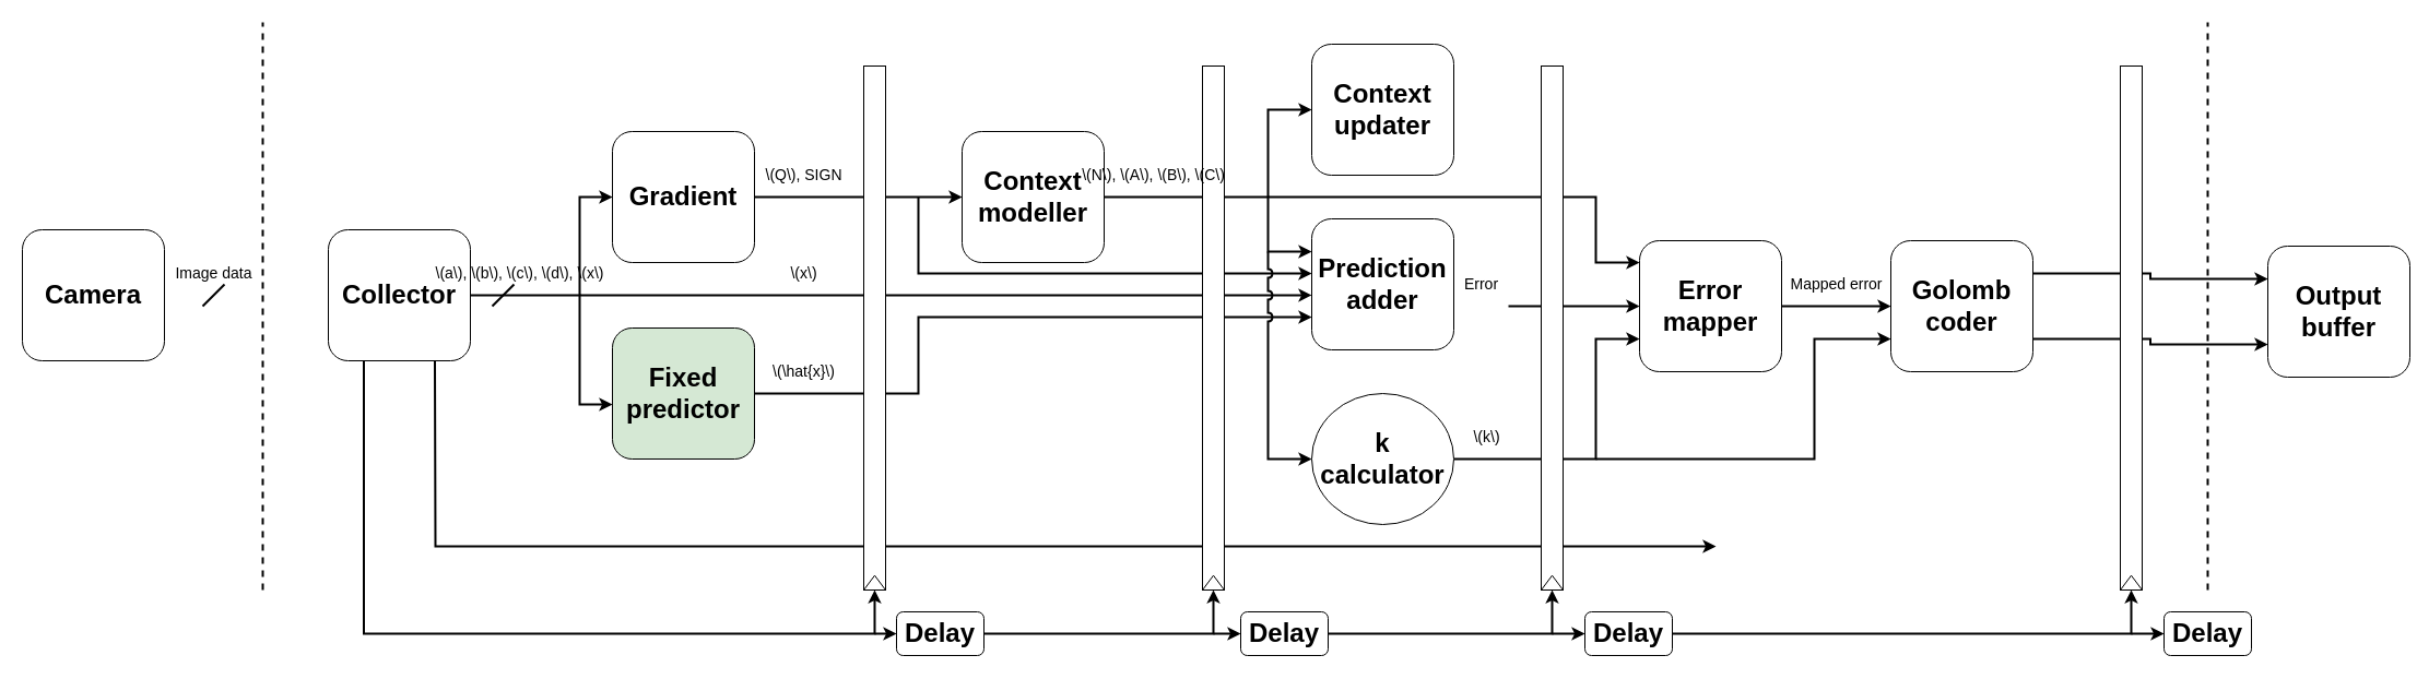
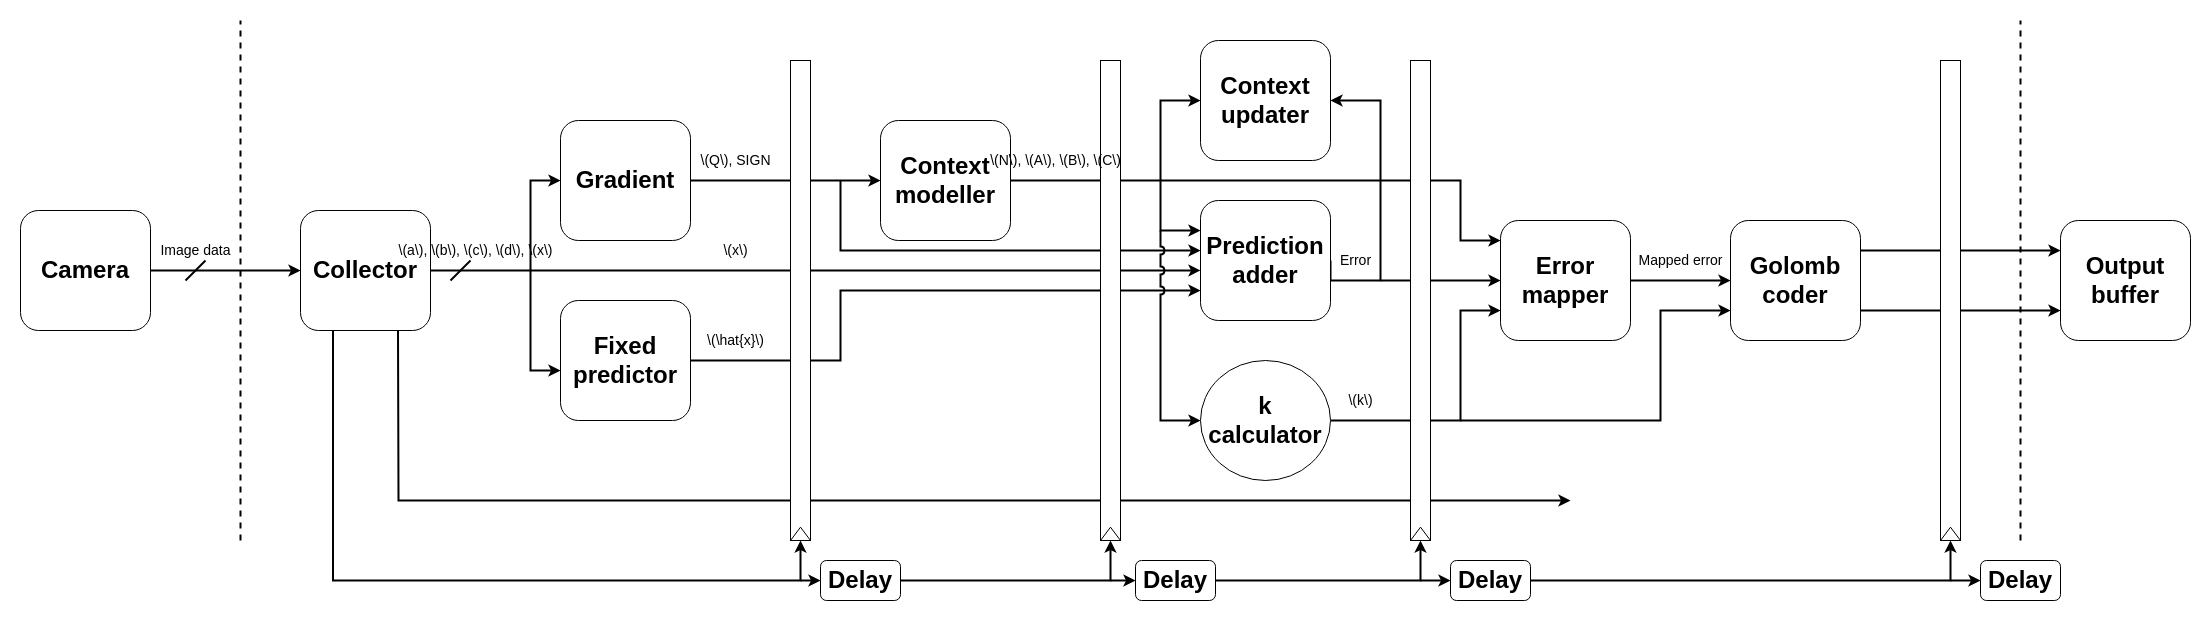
+ <mxCell id="4" style="edgeStyle=orthogonalEdgeStyle;rounded=0;orthogonalLoop=1;jettySize=auto;html=1;exitX=1;exitY=0.5;exitDx=0;exitDy=0;entryX=1;entryY=0.5;entryDx=0;entryDy=0;strokeWidth=2;fontSize=14;" parent="1" source="23" target="20" edge="1"><mxGeometry relative="1" as="geometry"><Array as="points"><mxPoint x="1330" y="280" /><mxPoint x="1380" y="280" /><mxPoint x="1380" y="100" /></Array></mxGeometry></mxCell>
+ <mxCell id="8" style="edgeStyle=orthogonalEdgeStyle;rounded=0;orthogonalLoop=1;jettySize=auto;html=1;exitX=1;exitY=0.5;exitDx=0;exitDy=0;entryX=0;entryY=0.5;entryDx=0;entryDy=0;fontSize=24;strokeWidth=2;" parent="1" source="9" target="14" edge="1"><mxGeometry relative="1" as="geometry" /></mxCell>
- <mxCell id="29" value="&lt;b&gt;Output buffer&lt;/b&gt;" style="rounded=1;whiteSpace=wrap;html=1;fontSize=24;" parent="1" vertex="1"><mxGeometry x="2075" y="225" width="130" height="120" as="geometry" /></mxCell>
+ <mxCell id="29" value="&lt;b&gt;Output buffer&lt;/b&gt;" style="rounded=1;whiteSpace=wrap;html=1;fontSize=24;" parent="1" vertex="1"><mxGeometry x="2060" y="220" width="130" height="120" as="geometry" /></mxCell>
- <mxCell id="17" value="&lt;b style=&quot;font-size: 24px&quot;&gt;Fixed predictor&lt;/b&gt;" style="rounded=1;whiteSpace=wrap;html=1;fontSize=24;fillColor=#d5e8d4;" parent="1" vertex="1"><mxGeometry x="560" y="300" width="130" height="120" as="geometry" /></mxCell>
+ <mxCell id="17" value="&lt;b style=&quot;font-size: 24px&quot;&gt;Fixed predictor&lt;/b&gt;" style="rounded=1;whiteSpace=wrap;html=1;fontSize=24;" parent="1" vertex="1"><mxGeometry x="560" y="300" width="130" height="120" as="geometry" /></mxCell>
